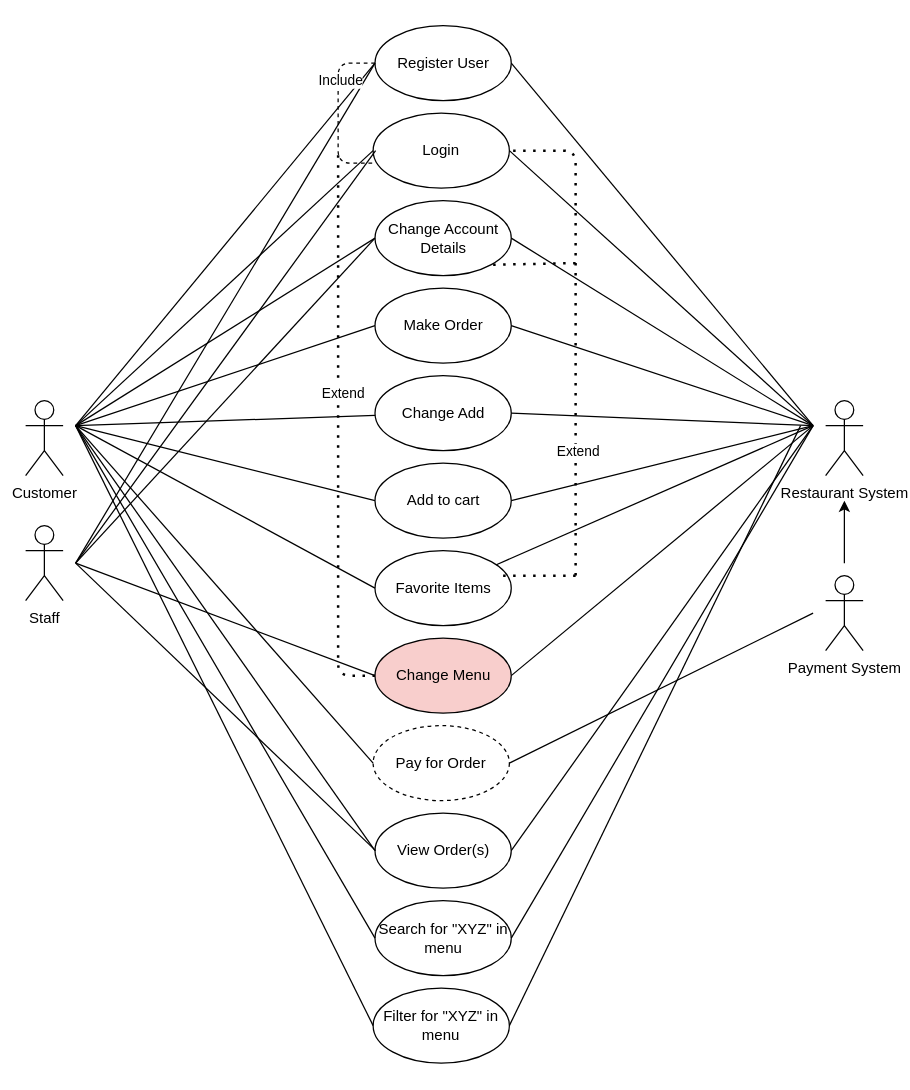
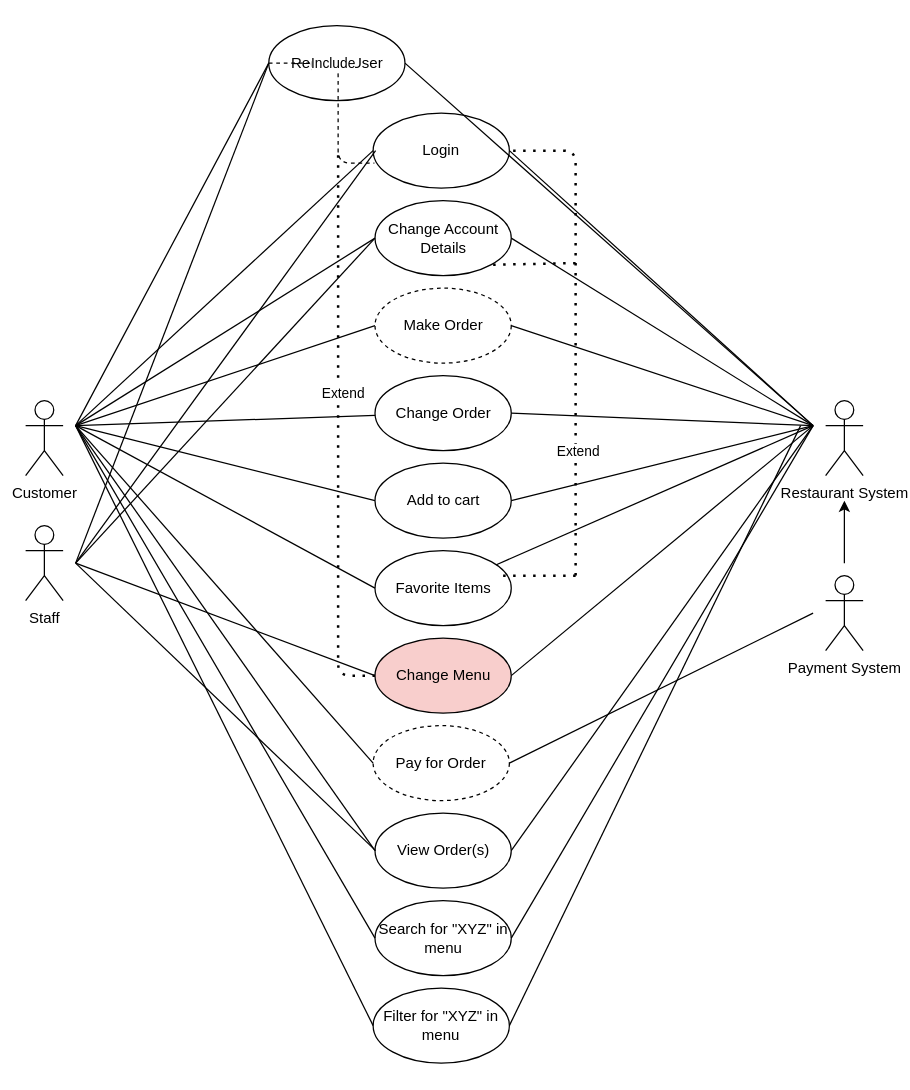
- <mxCell id="10" value="Register User" style="ellipse;whiteSpace=wrap;html=1;" vertex="1" parent="1"><mxGeometry x="299.5" y="20" width="109" height="60" as="geometry" /></mxCell>
+ <mxCell id="10" value="Register User" style="ellipse;whiteSpace=wrap;html=1;" vertex="1" parent="1"><mxGeometry x="214.5" y="20" width="109" height="60" as="geometry" /></mxCell>
- <mxCell id="8" value="Make Order" style="ellipse;whiteSpace=wrap;html=1;" vertex="1" parent="1"><mxGeometry x="299.5" y="230" width="109" height="60" as="geometry" /></mxCell>
+ <mxCell id="8" value="Make Order" style="ellipse;whiteSpace=wrap;html=1;dashed=1;" vertex="1" parent="1"><mxGeometry x="299.5" y="230" width="109" height="60" as="geometry" /></mxCell>
- <mxCell id="9" value="Change Add" style="ellipse;whiteSpace=wrap;html=1;" vertex="1" parent="1"><mxGeometry x="299.5" y="300" width="109" height="60" as="geometry" /></mxCell>
+ <mxCell id="9" value="Change Order" style="ellipse;whiteSpace=wrap;html=1;" vertex="1" parent="1"><mxGeometry x="299.5" y="300" width="109" height="60" as="geometry" /></mxCell>
